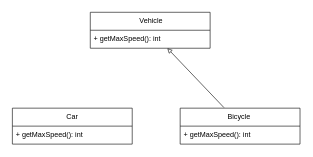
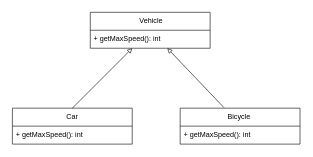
+ <mxCell id="8" style="endArrow=block;endFill=0;html=1;exitX=0.5;exitY=0;exitDx=0;exitDy=0;" edge="1" parent="1" source="4" target="2"><mxGeometry relative="1" as="geometry"><mxPoint x="130" y="160" as="sourcePoint" /><mxPoint x="230" y="80" as="targetPoint" /></mxGeometry></mxCell>
